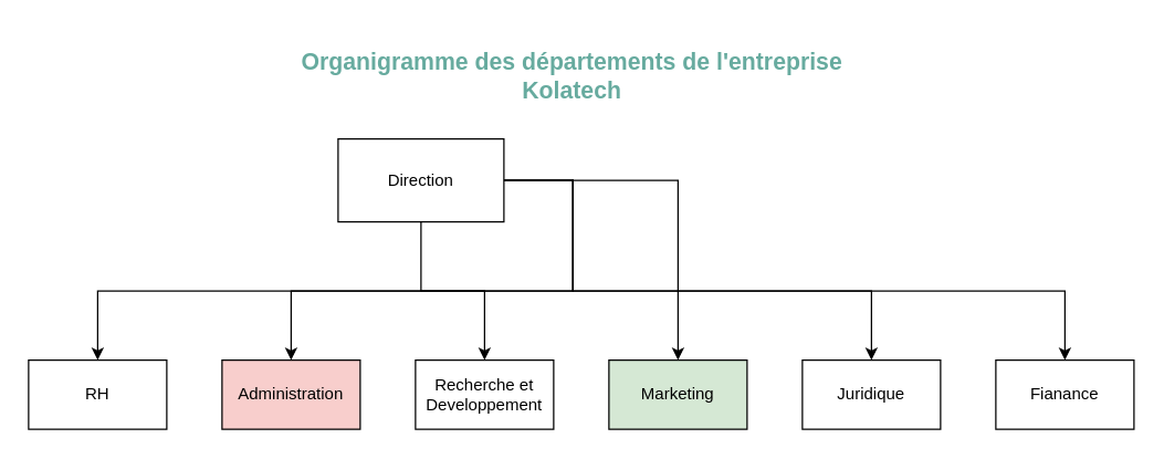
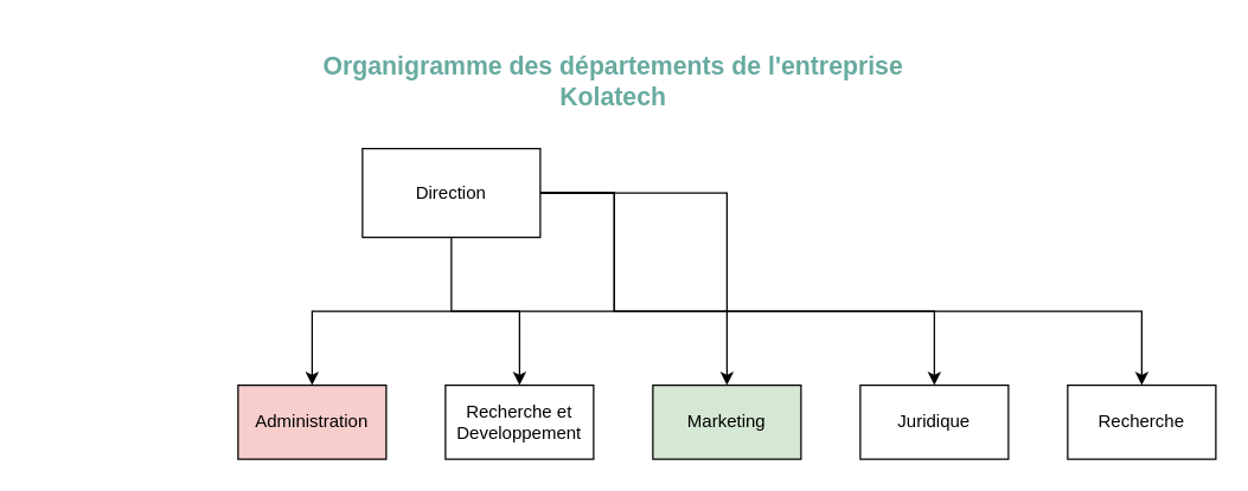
- <mxCell id="5" style="edgeStyle=orthogonalEdgeStyle;rounded=0;orthogonalLoop=1;jettySize=auto;html=1;entryX=0.5;entryY=0;entryDx=0;entryDy=0;" edge="1" parent="1" source="8" target="9"><mxGeometry relative="1" as="geometry"><Array as="points"><mxPoint x="414" y="210" /><mxPoint x="70" y="210" /></Array></mxGeometry></mxCell>
- <mxCell id="9" value="RH" style="rounded=0;whiteSpace=wrap;html=1;" vertex="1" parent="1"><mxGeometry x="20" y="260" width="100" height="50" as="geometry" /></mxCell>
- <mxCell id="10" value="Fianance" style="rounded=0;whiteSpace=wrap;html=1;" vertex="1" parent="1"><mxGeometry x="720" y="260" width="100" height="50" as="geometry" /></mxCell>
+ <mxCell id="10" value="Recherche" style="rounded=0;whiteSpace=wrap;html=1;" vertex="1" parent="1"><mxGeometry x="720" y="260" width="100" height="50" as="geometry" /></mxCell>
